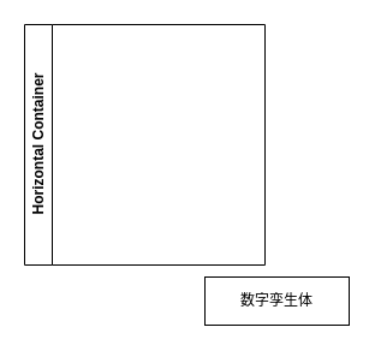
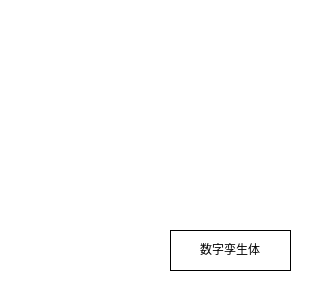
- <mxCell id="3" value="Horizontal Container" style="swimlane;horizontal=0;whiteSpace=wrap;html=1;" vertex="1" parent="1"><mxGeometry x="20" y="20" width="200" height="200" as="geometry" /></mxCell>
